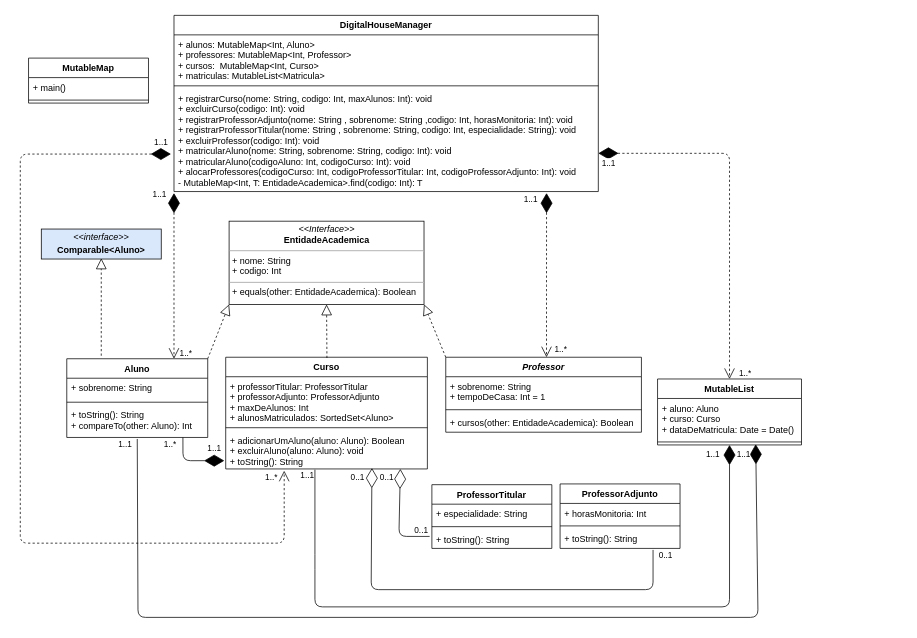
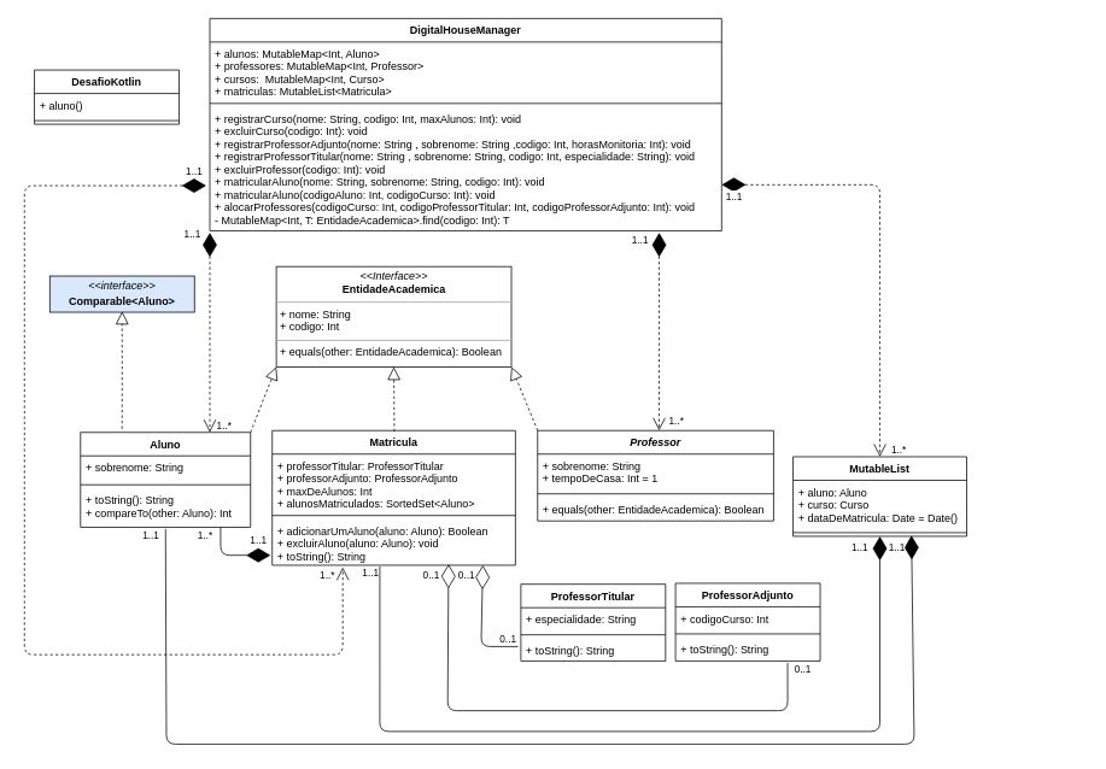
- <mxCell id="45" value="MutableMap" style="swimlane;fontStyle=1;align=center;verticalAlign=top;childLayout=stackLayout;horizontal=1;startSize=26;horizontalStack=0;resizeParent=1;resizeParentMax=0;resizeLast=0;collapsible=1;marginBottom=0;" parent="1" vertex="1"><mxGeometry x="31" y="77" width="160" height="60" as="geometry" /></mxCell>
+ <mxCell id="45" value="DesafioKotlin" style="swimlane;fontStyle=1;align=center;verticalAlign=top;childLayout=stackLayout;horizontal=1;startSize=26;horizontalStack=0;resizeParent=1;resizeParentMax=0;resizeLast=0;collapsible=1;marginBottom=0;" parent="1" vertex="1"><mxGeometry x="31" y="77" width="160" height="60" as="geometry" /></mxCell>
- <mxCell id="46" value="+ main()" style="text;strokeColor=none;fillColor=none;align=left;verticalAlign=top;spacingLeft=4;spacingRight=4;overflow=hidden;rotatable=0;points=[[0,0.5],[1,0.5]];portConstraint=eastwest;" parent="45" vertex="1"><mxGeometry y="26" width="160" height="26" as="geometry" /></mxCell>
+ <mxCell id="46" value="+ aluno()" style="text;strokeColor=none;fillColor=none;align=left;verticalAlign=top;spacingLeft=4;spacingRight=4;overflow=hidden;rotatable=0;points=[[0,0.5],[1,0.5]];portConstraint=eastwest;" parent="45" vertex="1"><mxGeometry y="26" width="160" height="26" as="geometry" /></mxCell>
- <mxCell id="6" value="Curso" style="swimlane;fontStyle=1;align=center;verticalAlign=top;childLayout=stackLayout;horizontal=1;startSize=26;horizontalStack=0;resizeParent=1;resizeParentMax=0;resizeLast=0;collapsible=1;marginBottom=0;" parent="1" vertex="1"><mxGeometry x="294" y="476" width="269" height="149" as="geometry" /></mxCell>
+ <mxCell id="6" value="Matricula" style="swimlane;fontStyle=1;align=center;verticalAlign=top;childLayout=stackLayout;horizontal=1;startSize=26;horizontalStack=0;resizeParent=1;resizeParentMax=0;resizeLast=0;collapsible=1;marginBottom=0;" parent="1" vertex="1"><mxGeometry x="294" y="476" width="269" height="149" as="geometry" /></mxCell>
- <mxCell id="54" value="+ cursos(other: EntidadeAcademica): Boolean" style="text;strokeColor=none;fillColor=none;align=left;verticalAlign=top;spacingLeft=4;spacingRight=4;overflow=hidden;rotatable=0;points=[[0,0.5],[1,0.5]];portConstraint=eastwest;" parent="51" vertex="1"><mxGeometry y="74" width="261" height="26" as="geometry" /></mxCell>
+ <mxCell id="54" value="+ equals(other: EntidadeAcademica): Boolean" style="text;strokeColor=none;fillColor=none;align=left;verticalAlign=top;spacingLeft=4;spacingRight=4;overflow=hidden;rotatable=0;points=[[0,0.5],[1,0.5]];portConstraint=eastwest;" parent="51" vertex="1"><mxGeometry y="74" width="261" height="26" as="geometry" /></mxCell>
- <mxCell id="60" value="+ horasMonitoria: Int" style="text;strokeColor=none;fillColor=none;align=left;verticalAlign=top;spacingLeft=4;spacingRight=4;overflow=hidden;rotatable=0;points=[[0,0.5],[1,0.5]];portConstraint=eastwest;" parent="59" vertex="1"><mxGeometry y="26" width="160" height="26" as="geometry" /></mxCell>
+ <mxCell id="60" value="+ codigoCurso: Int" style="text;strokeColor=none;fillColor=none;align=left;verticalAlign=top;spacingLeft=4;spacingRight=4;overflow=hidden;rotatable=0;points=[[0,0.5],[1,0.5]];portConstraint=eastwest;" parent="59" vertex="1"><mxGeometry y="26" width="160" height="26" as="geometry" /></mxCell>
